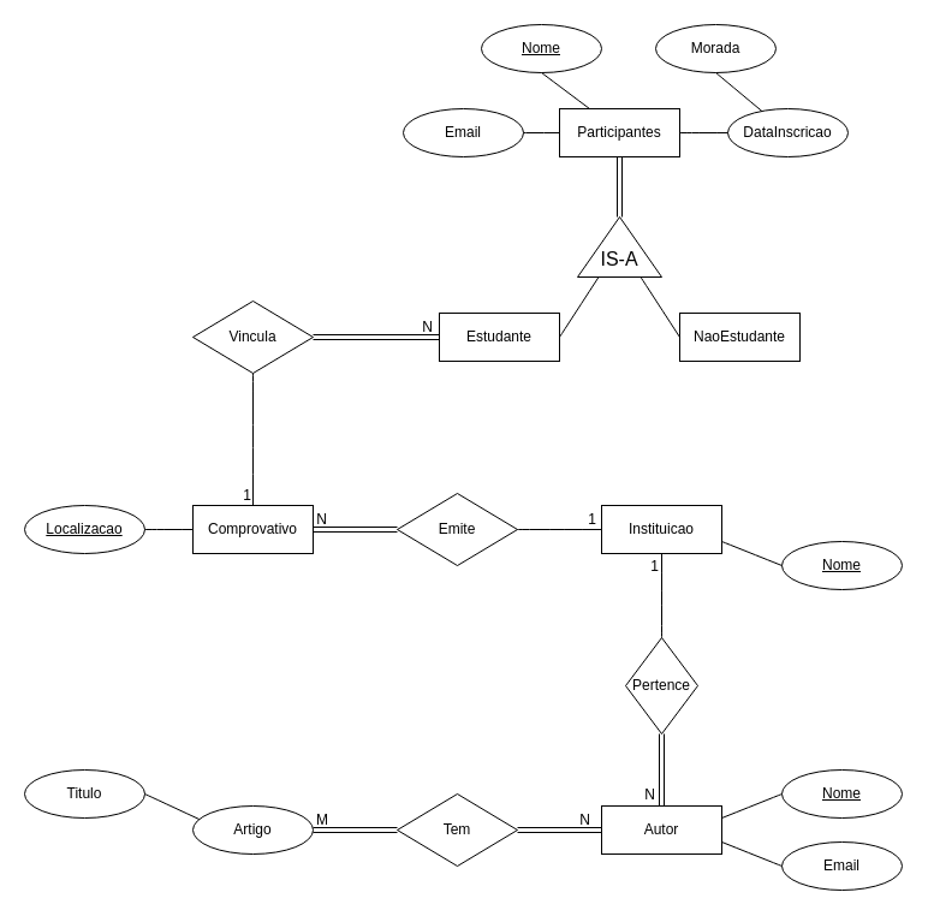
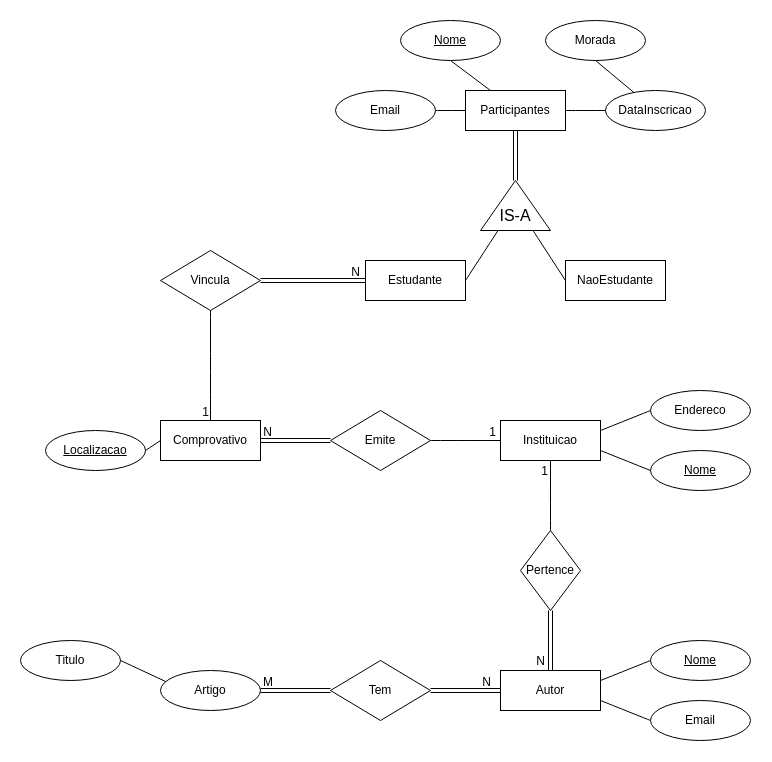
+ <mxCell id="9" value="Endereco" style="ellipse;whiteSpace=wrap;html=1;align=center;" vertex="1" parent="1"><mxGeometry x="650" y="390" width="100" height="40" as="geometry" /></mxCell>
+ <mxCell id="30" value="" style="endArrow=none;html=1;rounded=0;fontSize=12;startSize=8;endSize=8;curved=1;exitX=0;exitY=0.5;exitDx=0;exitDy=0;entryX=1;entryY=0.25;entryDx=0;entryDy=0;" edge="1" parent="1" source="9" target="8"><mxGeometry relative="1" as="geometry"><mxPoint x="320" y="360" as="sourcePoint" /><mxPoint x="480" y="360" as="targetPoint" /></mxGeometry></mxCell>
- <mxCell id="23" value="Localizacao" style="ellipse;whiteSpace=wrap;html=1;align=center;fontStyle=4;" vertex="1" parent="1"><mxGeometry x="20" y="420" width="100" height="40" as="geometry" /></mxCell>
+ <mxCell id="23" value="Localizacao" style="ellipse;whiteSpace=wrap;html=1;align=center;fontStyle=4;" vertex="1" parent="1"><mxGeometry x="45" y="430" width="100" height="40" as="geometry" /></mxCell>
